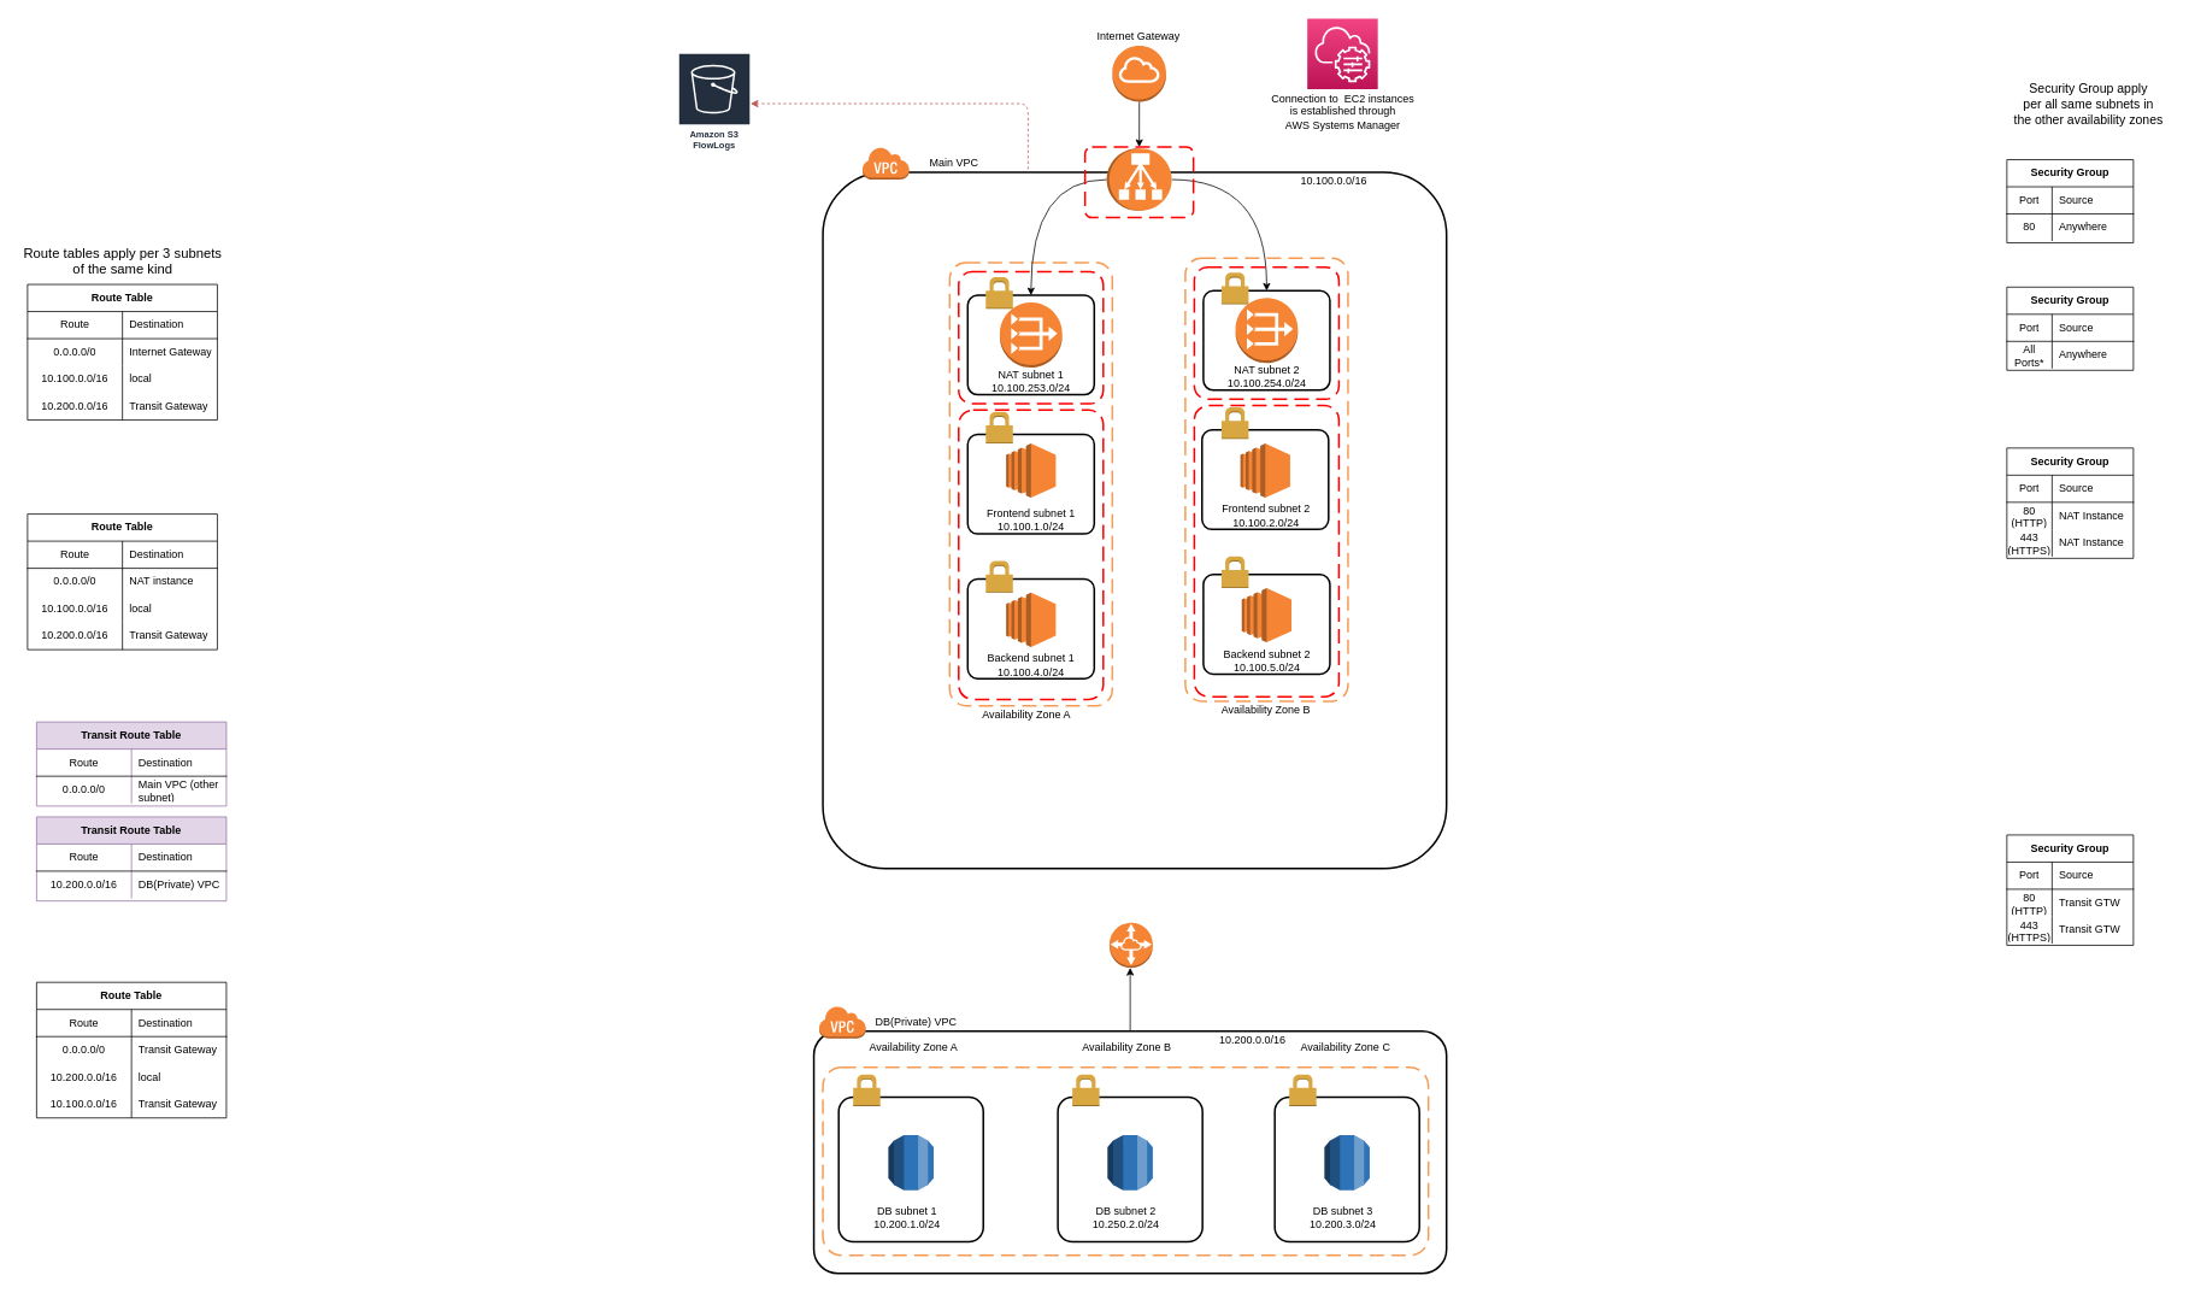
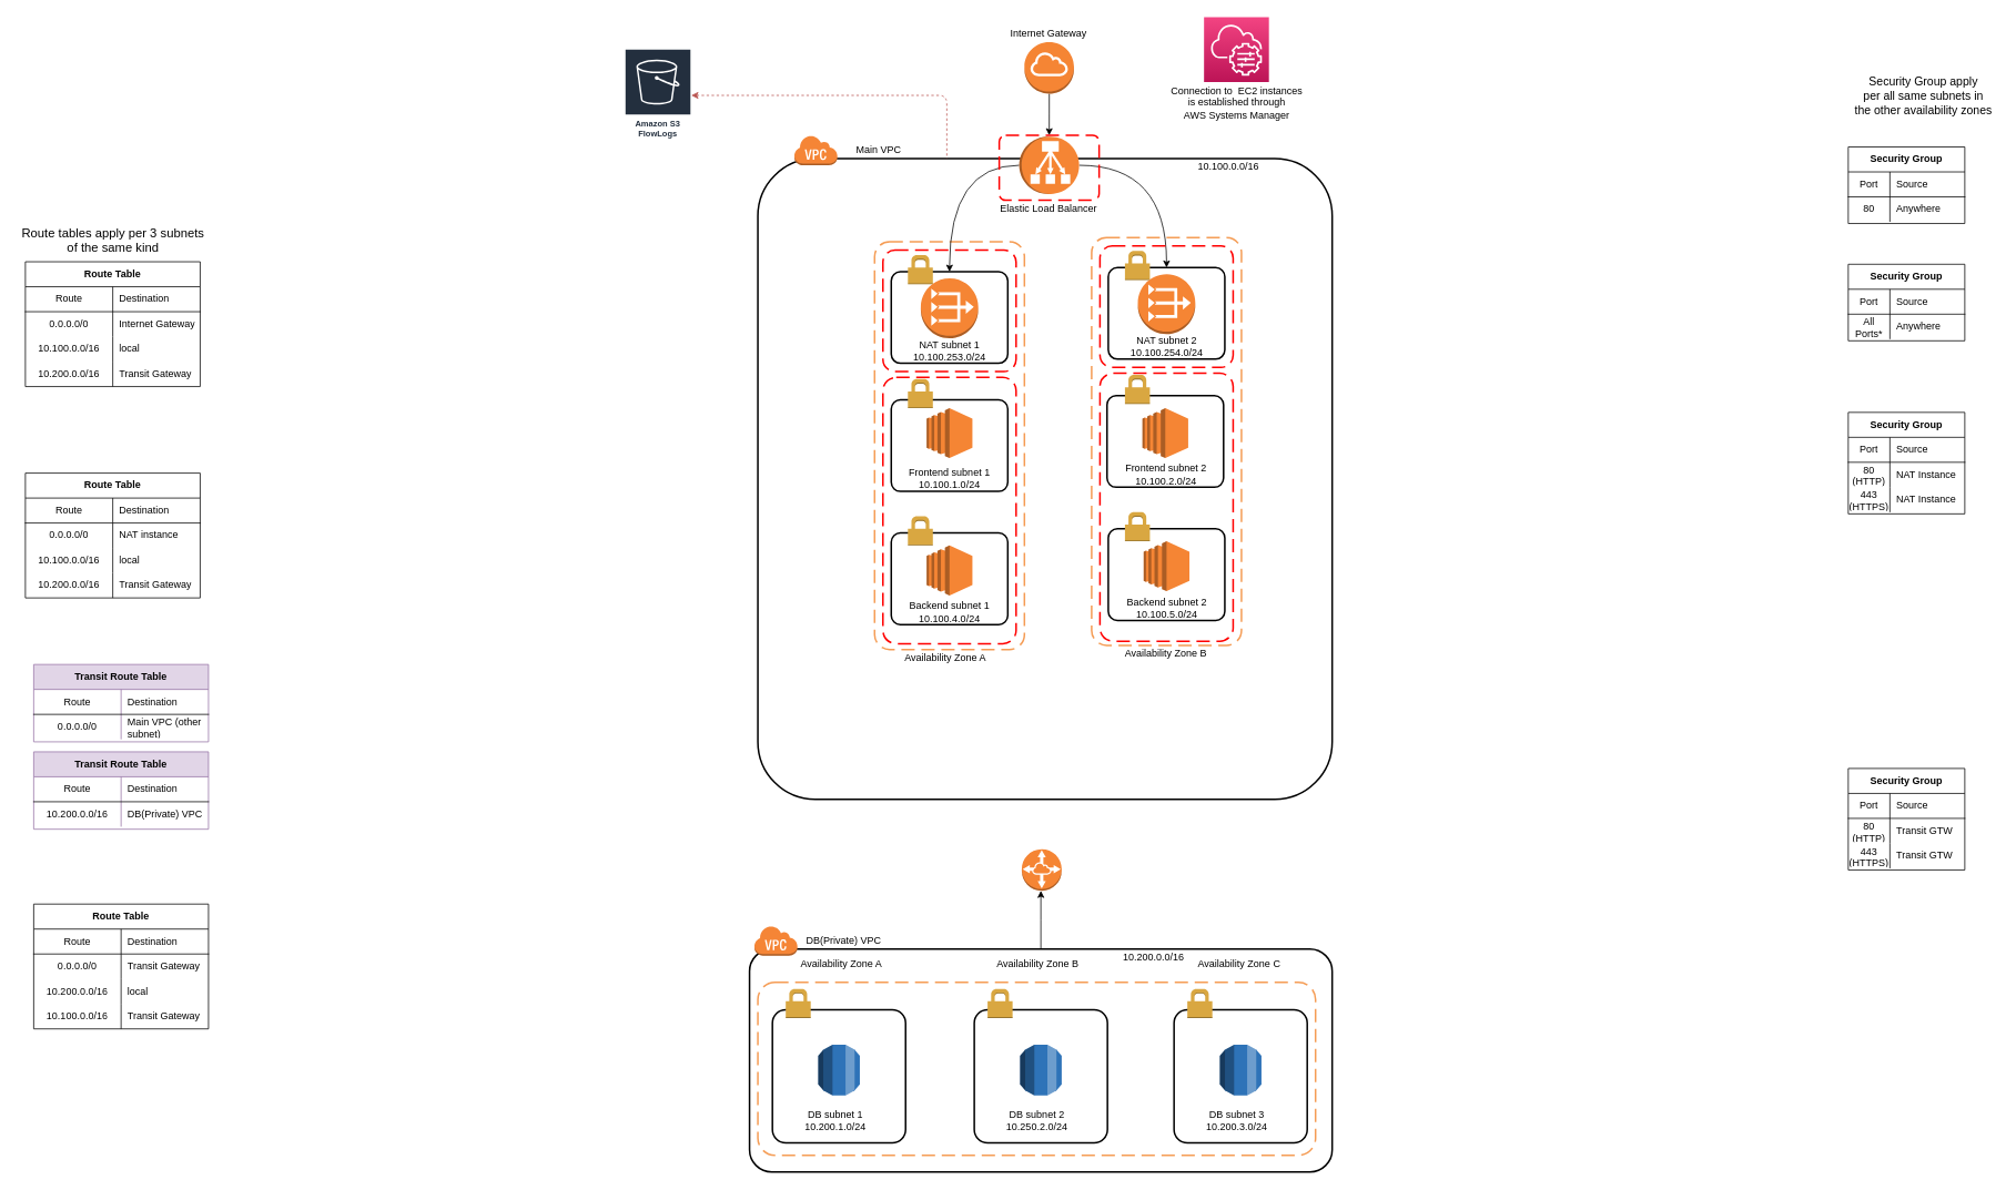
+ <mxCell id="111" value="Elastic Load Balancer" style="text;html=1;align=center;verticalAlign=middle;resizable=0;points=[];autosize=1;" parent="1" vertex="1"><mxGeometry x="1193.5" width="130" height="20" as="geometry" y="240" /></mxCell>
